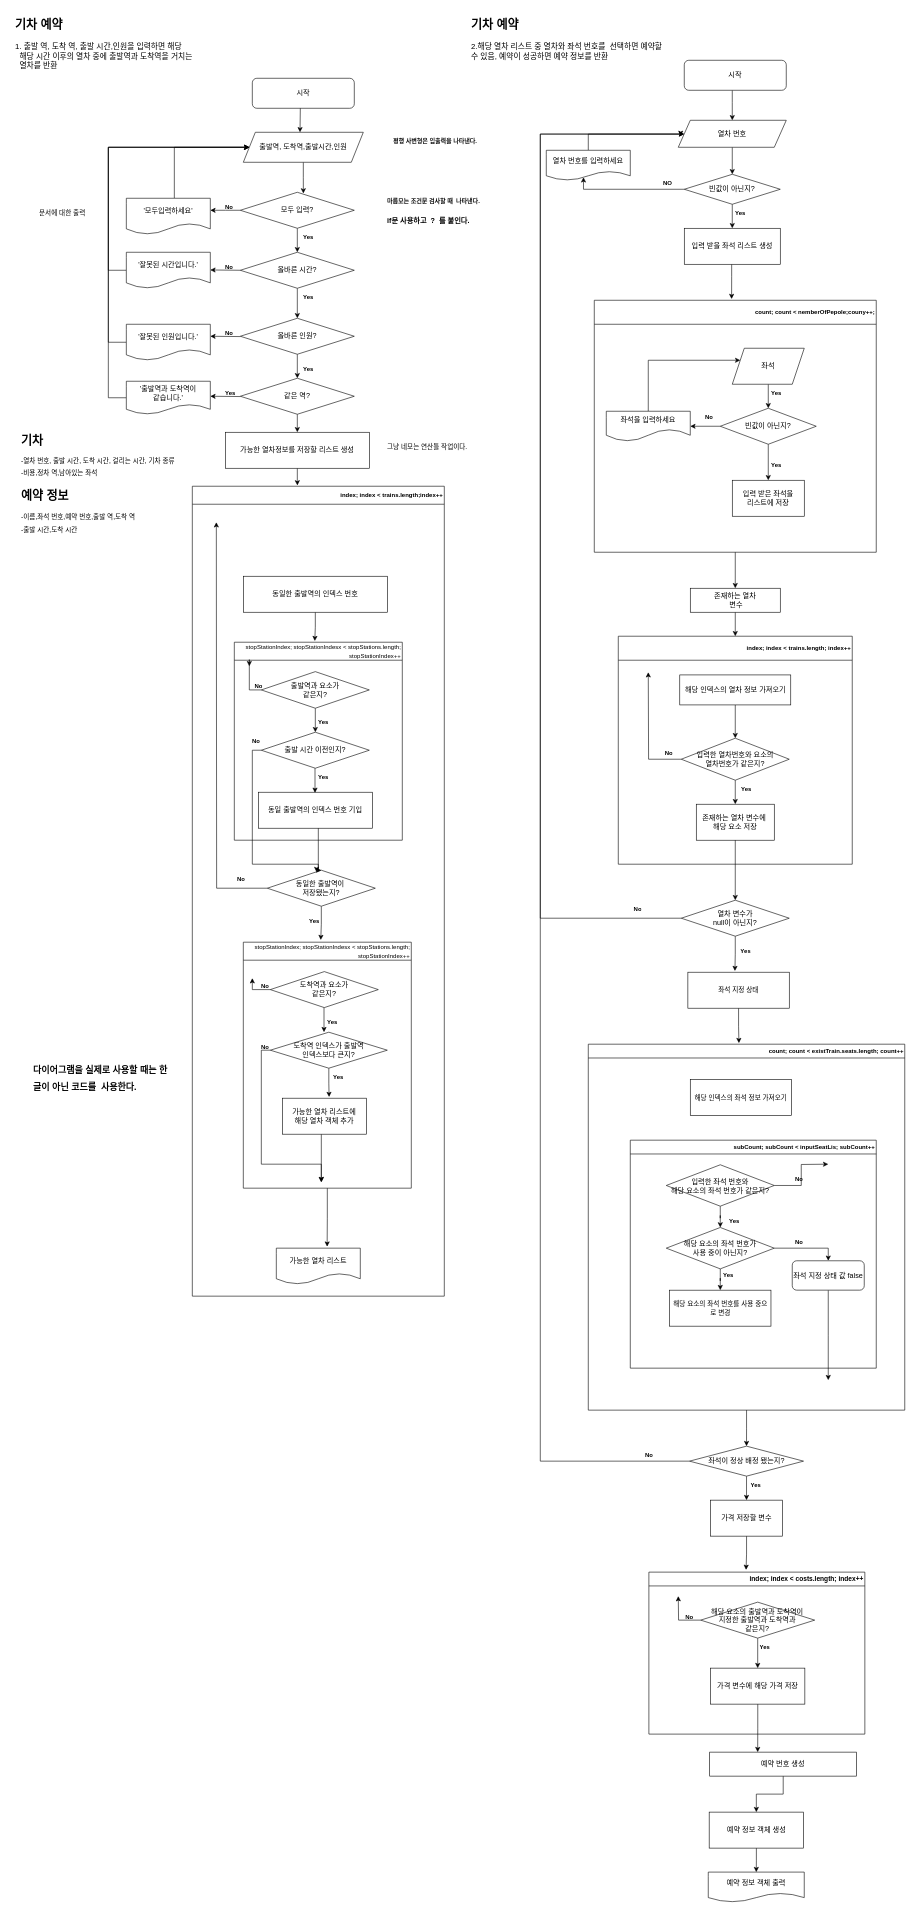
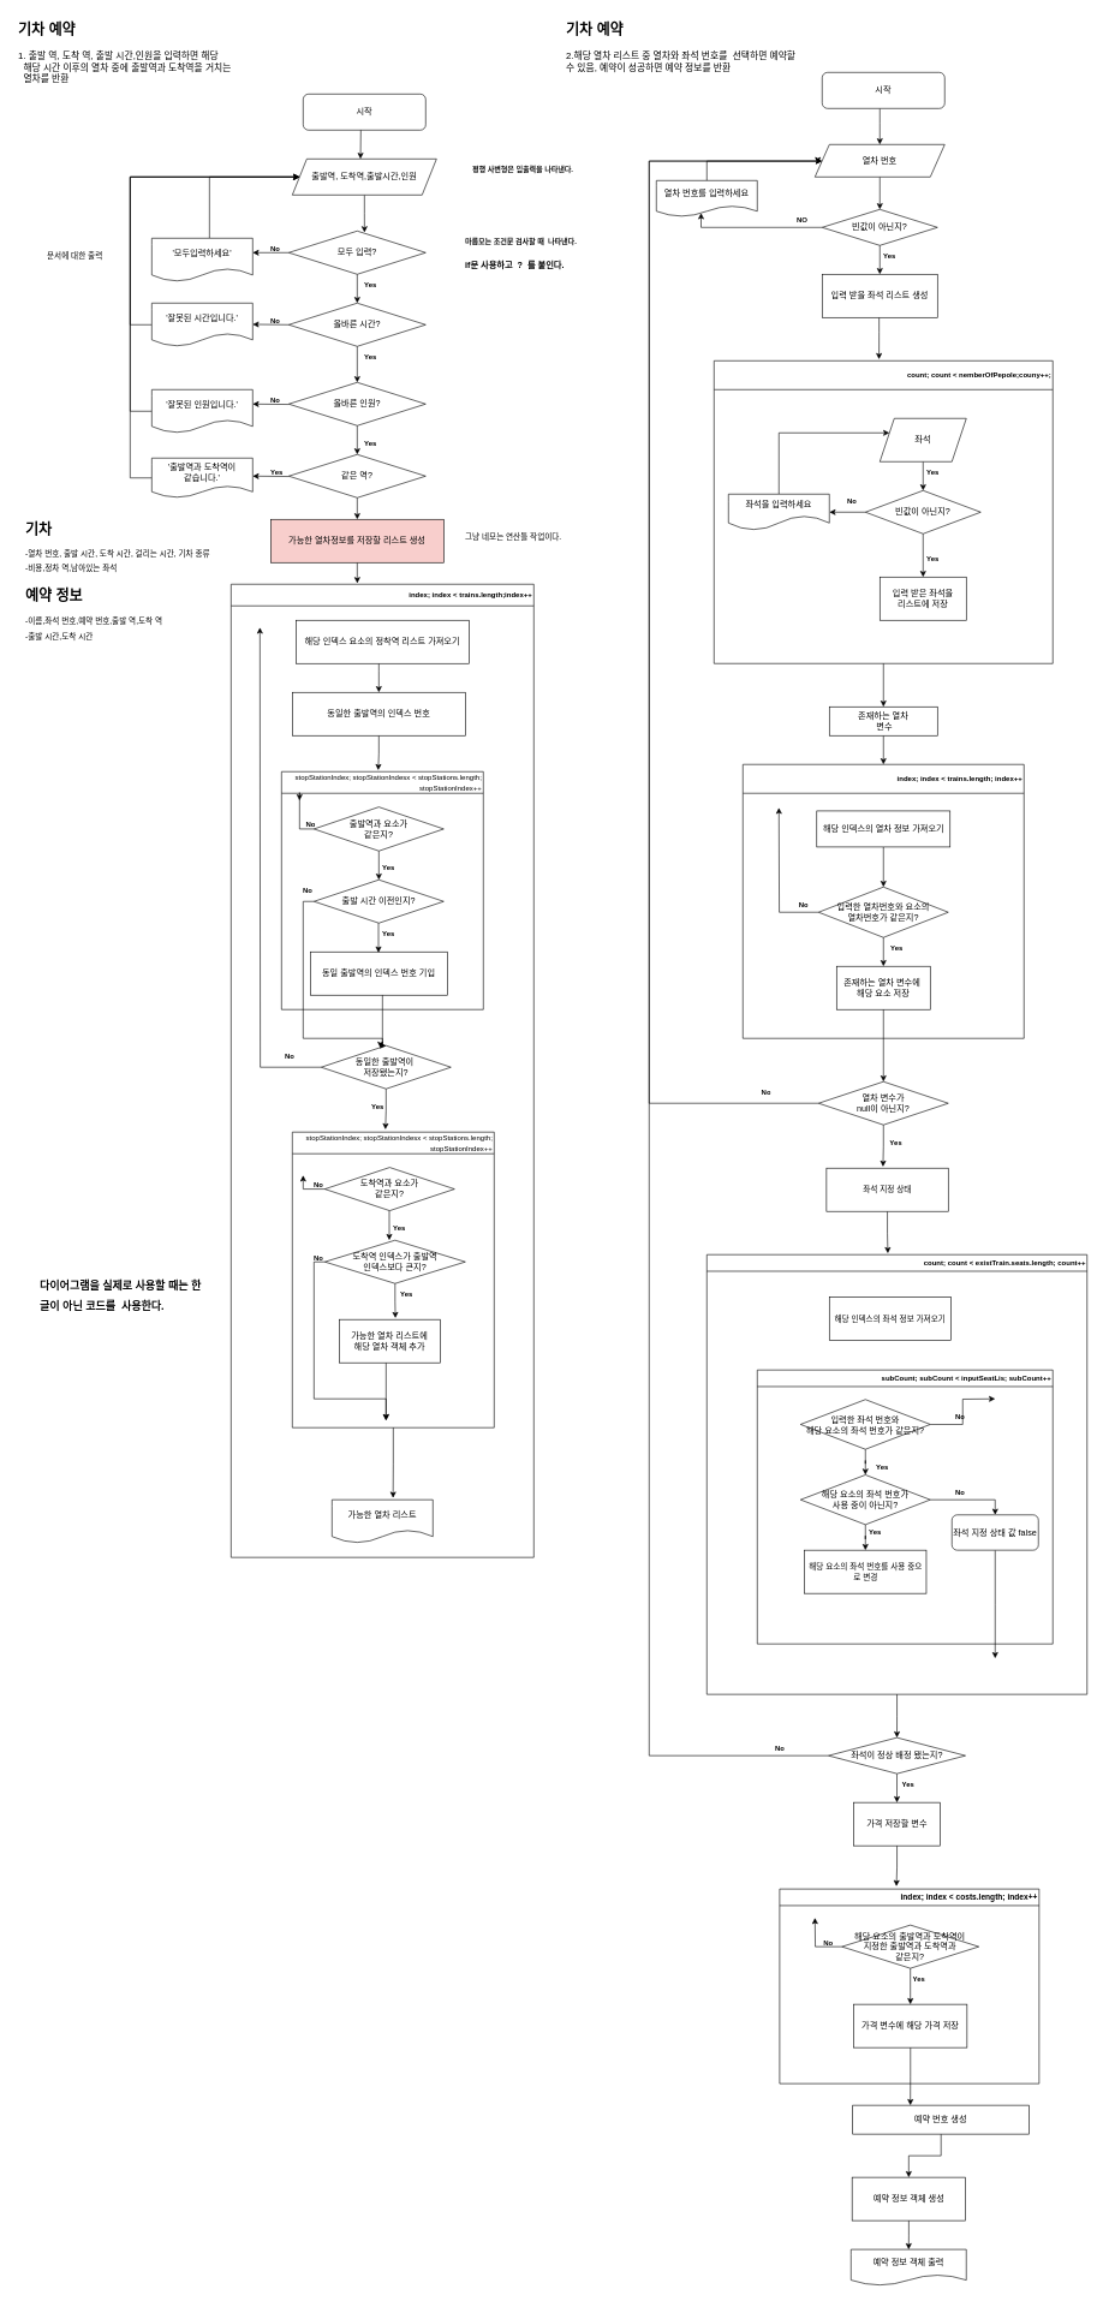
- <mxCell id="71" value="가능한 열차정보를 저장할 리스트 생성" style="rounded=0;whiteSpace=wrap;html=1;" parent="1" vertex="1"><mxGeometry x="375" y="720" width="240" height="60" as="geometry" /></mxCell>
+ <mxCell id="71" value="가능한 열차정보를 저장할 리스트 생성" style="rounded=0;whiteSpace=wrap;html=1;fillColor=#f8cecc;" parent="1" vertex="1"><mxGeometry x="375" y="720" width="240" height="60" as="geometry" /></mxCell>
+ <mxCell id="23" value="해당 인덱스 요소의 정착역 리스트 가져오기" style="rounded=0;whiteSpace=wrap;html=1;" parent="21" vertex="1"><mxGeometry x="90" y="50" width="240" height="60" as="geometry" /></mxCell>
+ <mxCell id="22" style="edgeStyle=orthogonalEdgeStyle;rounded=0;orthogonalLoop=1;jettySize=auto;html=1;entryX=0.5;entryY=0;entryDx=0;entryDy=0;" parent="21" source="23" target="36" edge="1"><mxGeometry relative="1" as="geometry"><Array as="points"><mxPoint x="205" y="120" /><mxPoint x="205" y="120" /></Array></mxGeometry></mxCell>
